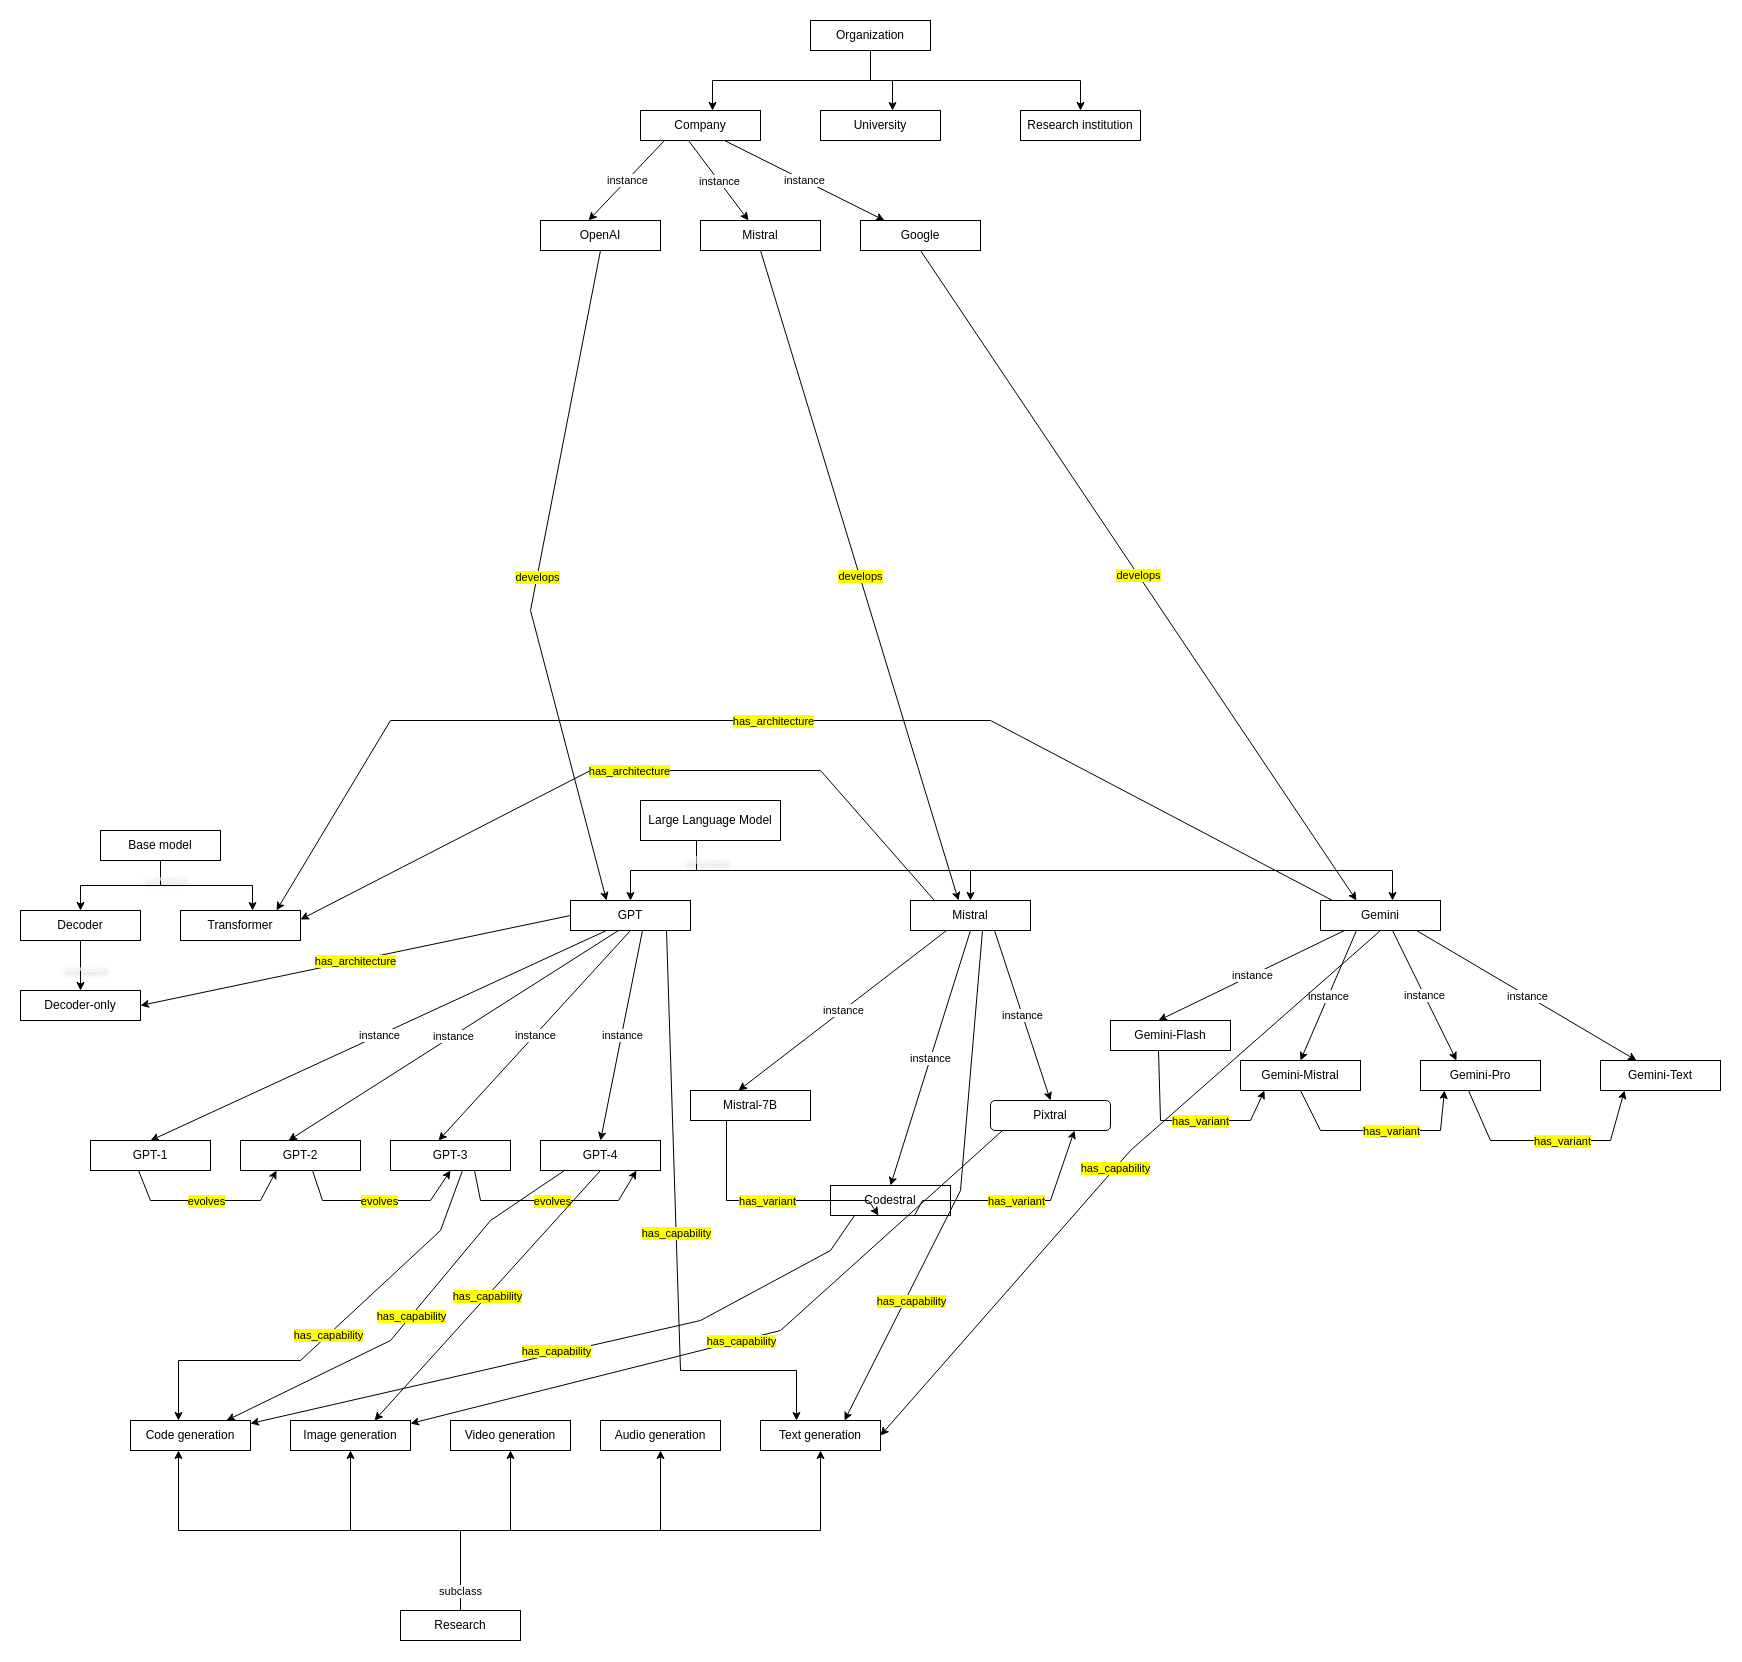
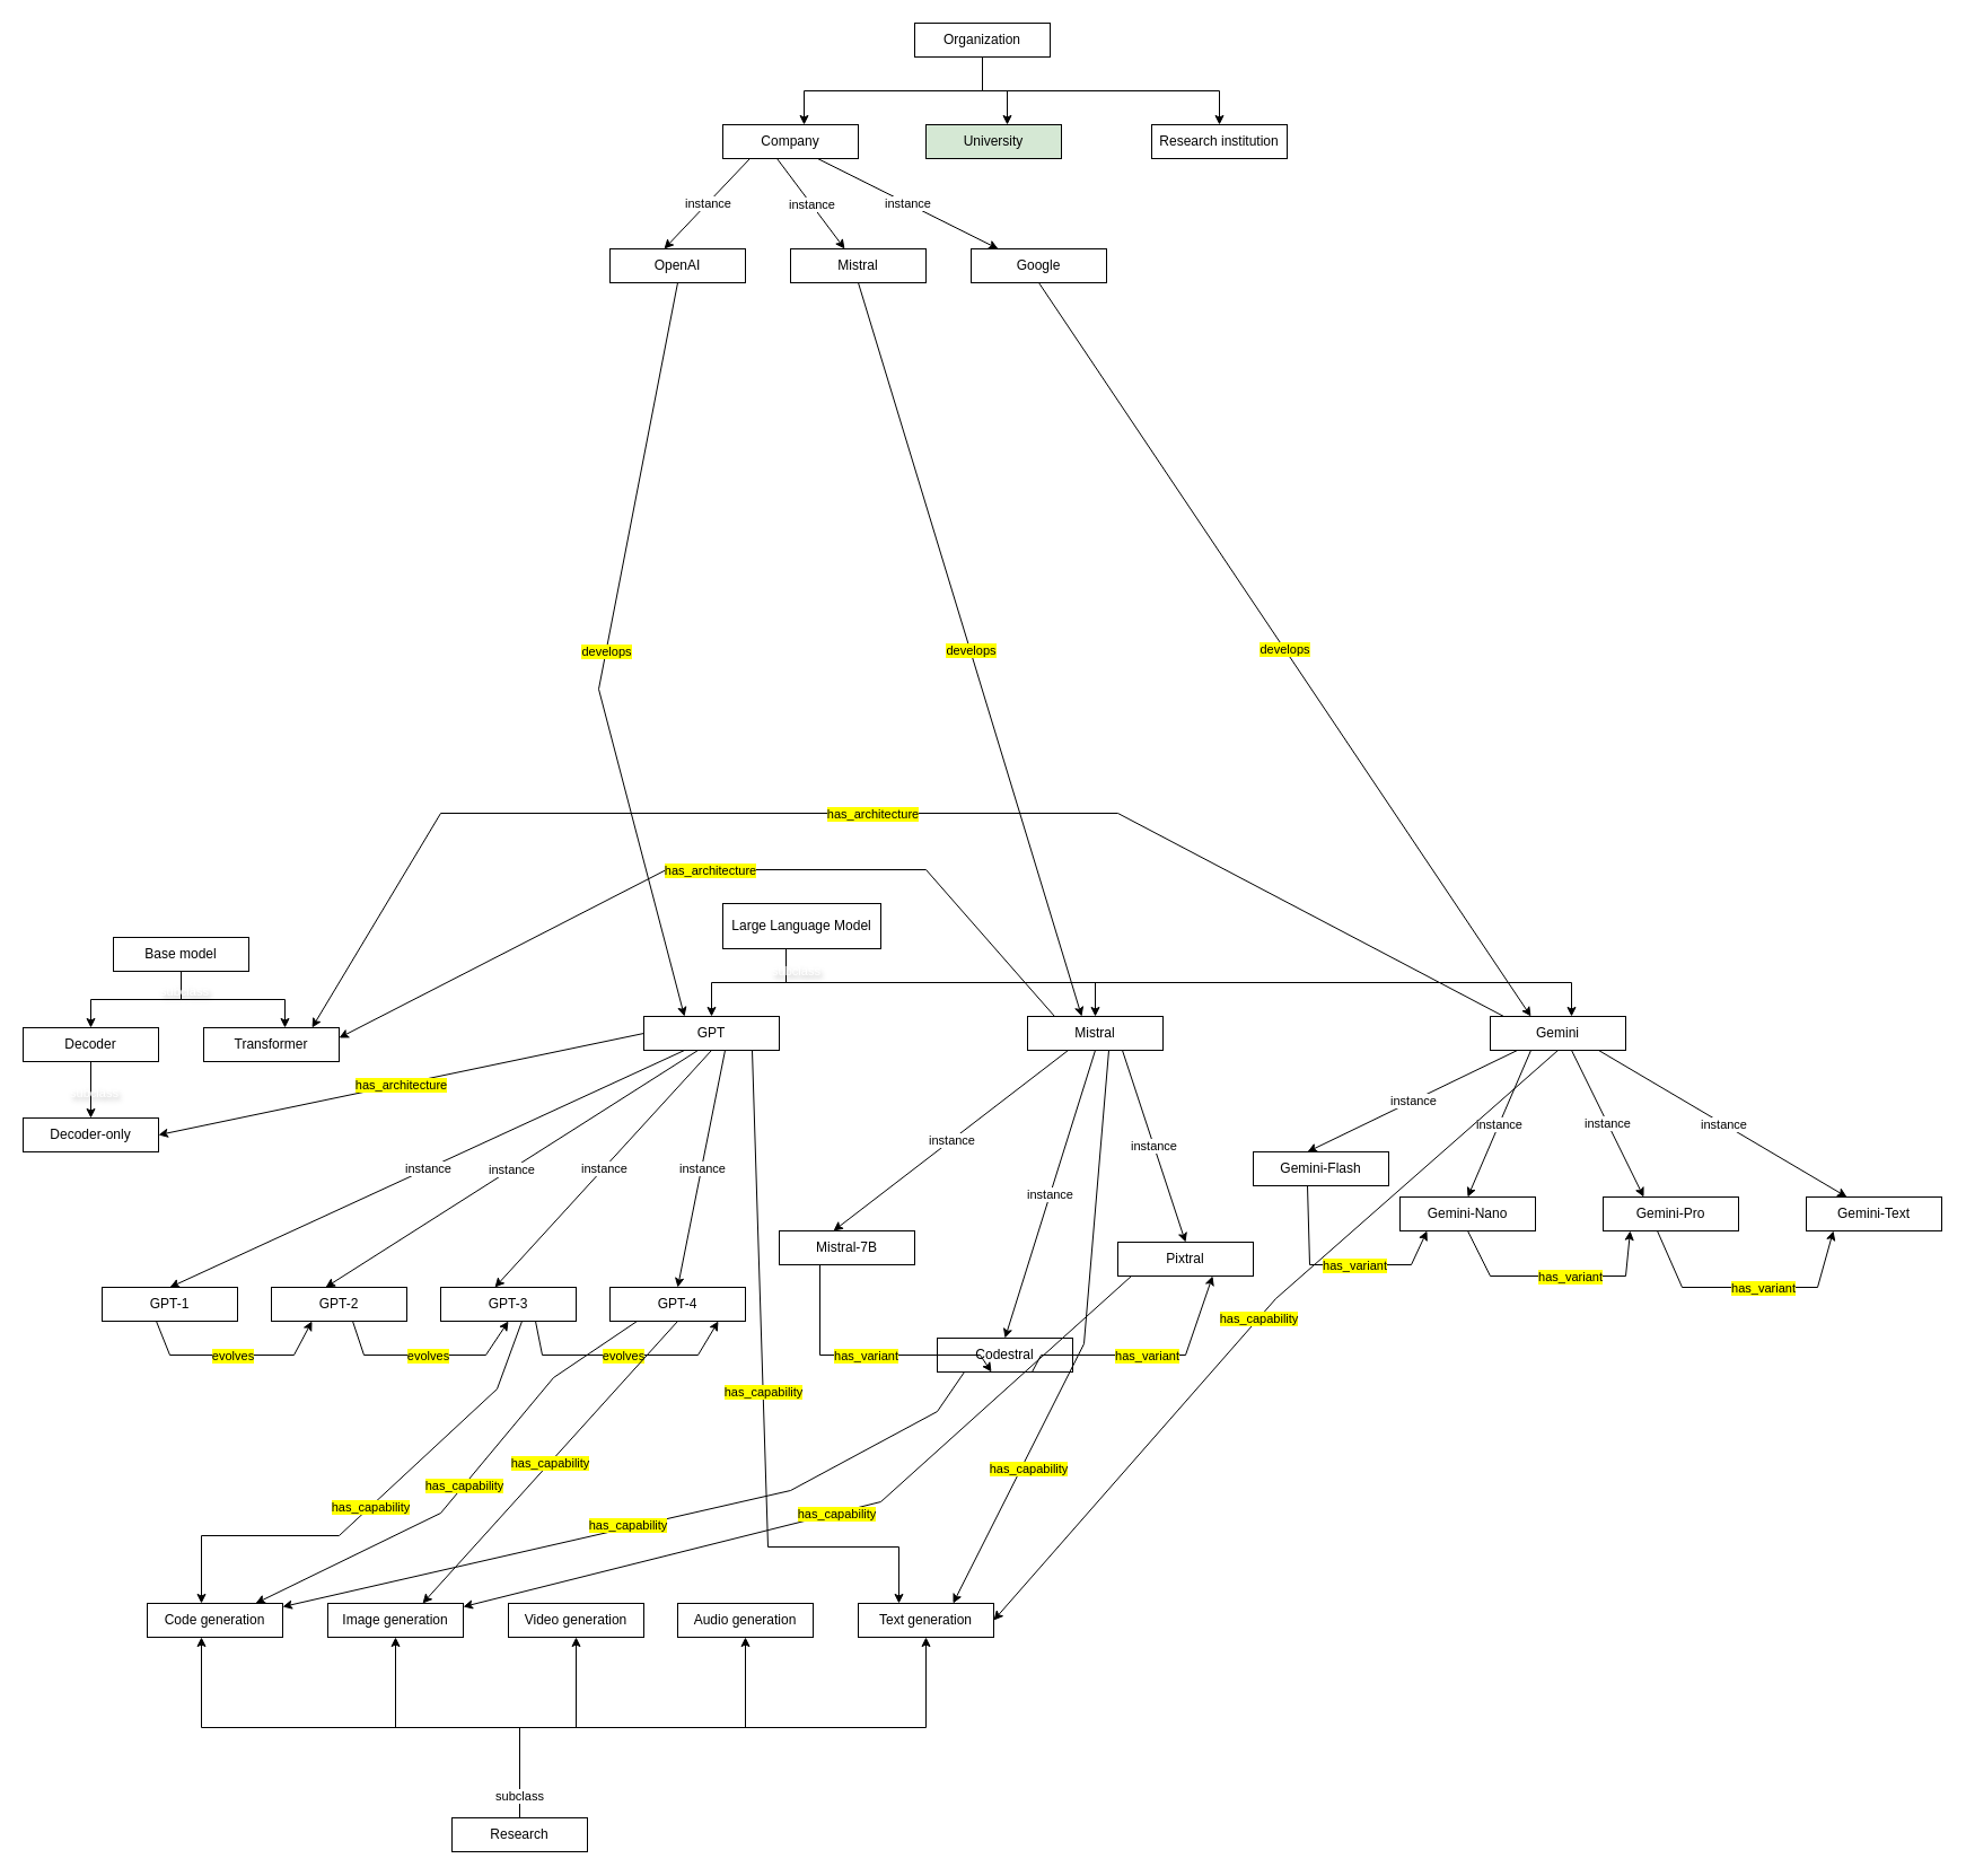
- <mxCell id="107" value="University" style="rounded=0;whiteSpace=wrap;html=1;snapToPoint=1;points=[[0.1,0],[0.2,0],[0.3,0],[0.4,0],[0.5,0],[0.6,0],[0.7,0],[0.8,0],[0.9,0],[0,0.1],[0,0.3],[0,0.5],[0,0.7],[0,0.9],[0.1,1],[0.2,1],[0.3,1],[0.4,1],[0.5,1],[0.6,1],[0.7,1],[0.8,1],[0.9,1],[1,0.1],[1,0.3],[1,0.5],[1,0.7],[1,0.9]];" vertex="1" parent="1"><mxGeometry x="820" y="110" width="120" height="30" as="geometry" /></mxCell>
+ <mxCell id="107" value="University" style="rounded=0;whiteSpace=wrap;html=1;snapToPoint=1;points=[[0.1,0],[0.2,0],[0.3,0],[0.4,0],[0.5,0],[0.6,0],[0.7,0],[0.8,0],[0.9,0],[0,0.1],[0,0.3],[0,0.5],[0,0.7],[0,0.9],[0.1,1],[0.2,1],[0.3,1],[0.4,1],[0.5,1],[0.6,1],[0.7,1],[0.8,1],[0.9,1],[1,0.1],[1,0.3],[1,0.5],[1,0.7],[1,0.9]];fillColor=#d5e8d4;" vertex="1" parent="1"><mxGeometry x="820" y="110" width="120" height="30" as="geometry" /></mxCell>
- <mxCell id="41" value="Gemini-Mistral" style="rounded=0;whiteSpace=wrap;html=1;snapToPoint=1;points=[[0.1,0],[0.2,0],[0.3,0],[0.4,0],[0.5,0],[0.6,0],[0.7,0],[0.8,0],[0.9,0],[0,0.1],[0,0.3],[0,0.5],[0,0.7],[0,0.9],[0.1,1],[0.2,1],[0.3,1],[0.4,1],[0.5,1],[0.6,1],[0.7,1],[0.8,1],[0.9,1],[1,0.1],[1,0.3],[1,0.5],[1,0.7],[1,0.9]];" vertex="1" parent="1"><mxGeometry x="1240" y="1060" width="120" height="30" as="geometry" /></mxCell>
+ <mxCell id="41" value="Gemini-Nano" style="rounded=0;whiteSpace=wrap;html=1;snapToPoint=1;points=[[0.1,0],[0.2,0],[0.3,0],[0.4,0],[0.5,0],[0.6,0],[0.7,0],[0.8,0],[0.9,0],[0,0.1],[0,0.3],[0,0.5],[0,0.7],[0,0.9],[0.1,1],[0.2,1],[0.3,1],[0.4,1],[0.5,1],[0.6,1],[0.7,1],[0.8,1],[0.9,1],[1,0.1],[1,0.3],[1,0.5],[1,0.7],[1,0.9]];" vertex="1" parent="1"><mxGeometry x="1240" y="1060" width="120" height="30" as="geometry" /></mxCell>
- <mxCell id="35" value="Pixtral" style="whiteSpace=wrap;html=1;snapToPoint=1;points=[[0.1,0],[0.2,0],[0.3,0],[0.4,0],[0.5,0],[0.6,0],[0.7,0],[0.8,0],[0.9,0],[0,0.1],[0,0.3],[0,0.5],[0,0.7],[0,0.9],[0.1,1],[0.2,1],[0.3,1],[0.4,1],[0.5,1],[0.6,1],[0.7,1],[0.8,1],[0.9,1],[1,0.1],[1,0.3],[1,0.5],[1,0.7],[1,0.9]];rounded=1;" vertex="1" parent="1"><mxGeometry x="990" y="1100" width="120" height="30" as="geometry" /></mxCell>
+ <mxCell id="35" value="Pixtral" style="rounded=0;whiteSpace=wrap;html=1;snapToPoint=1;points=[[0.1,0],[0.2,0],[0.3,0],[0.4,0],[0.5,0],[0.6,0],[0.7,0],[0.8,0],[0.9,0],[0,0.1],[0,0.3],[0,0.5],[0,0.7],[0,0.9],[0.1,1],[0.2,1],[0.3,1],[0.4,1],[0.5,1],[0.6,1],[0.7,1],[0.8,1],[0.9,1],[1,0.1],[1,0.3],[1,0.5],[1,0.7],[1,0.9]];" vertex="1" parent="1"><mxGeometry x="990" y="1100" width="120" height="30" as="geometry" /></mxCell>
